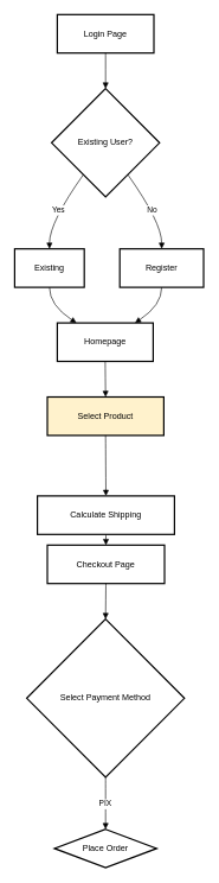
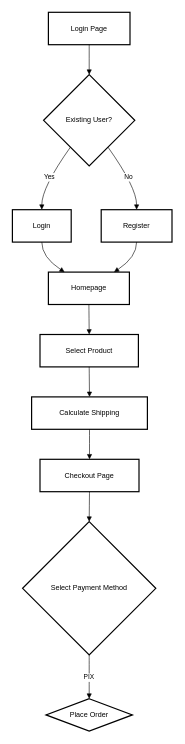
- <mxCell id="4" value="Existing" style="whiteSpace=wrap;strokeWidth=2;" vertex="1" parent="1"><mxGeometry x="20" y="349" width="98" height="54" as="geometry" /></mxCell>
+ <mxCell id="4" value="Login" style="whiteSpace=wrap;strokeWidth=2;" vertex="1" parent="1"><mxGeometry x="20" y="349" width="98" height="54" as="geometry" /></mxCell>
- <mxCell id="7" value="Select Product" style="whiteSpace=wrap;strokeWidth=2;fillColor=#fff2cc;" vertex="1" parent="1"><mxGeometry x="66" y="557" width="164" height="54" as="geometry" /></mxCell>
+ <mxCell id="7" value="Select Product" style="whiteSpace=wrap;strokeWidth=2;" vertex="1" parent="1"><mxGeometry x="66" y="557" width="164" height="54" as="geometry" /></mxCell>
- <mxCell id="8" value="Calculate Shipping" style="whiteSpace=wrap;strokeWidth=2;" vertex="1" parent="1"><mxGeometry x="52" y="696" width="193" height="54" as="geometry" /></mxCell>
+ <mxCell id="8" value="Calculate Shipping" style="whiteSpace=wrap;strokeWidth=2;" vertex="1" parent="1"><mxGeometry x="52" y="661" width="193" height="54" as="geometry" /></mxCell>
